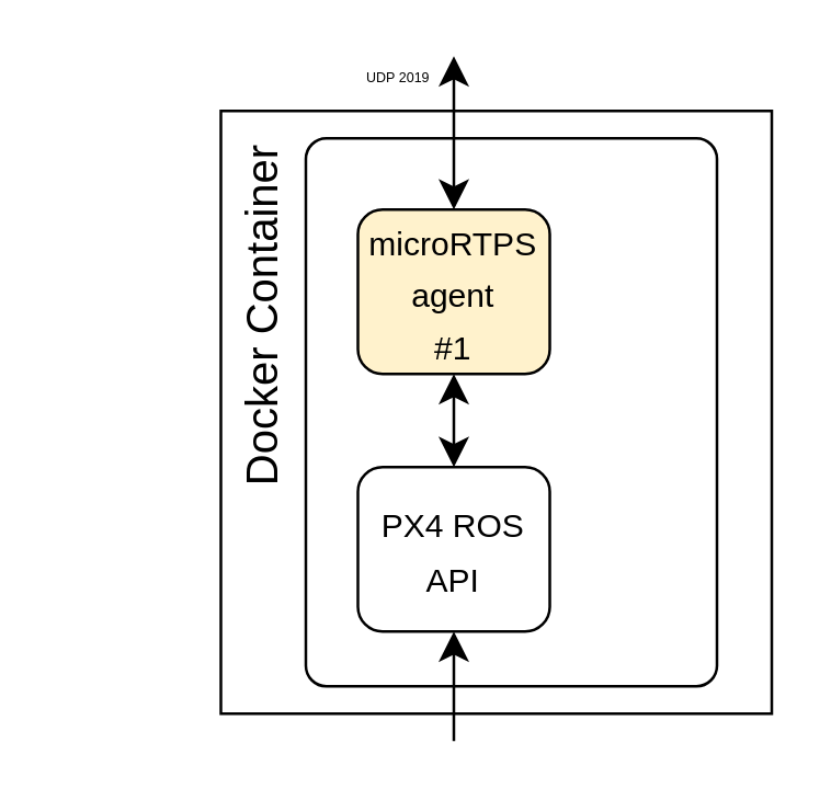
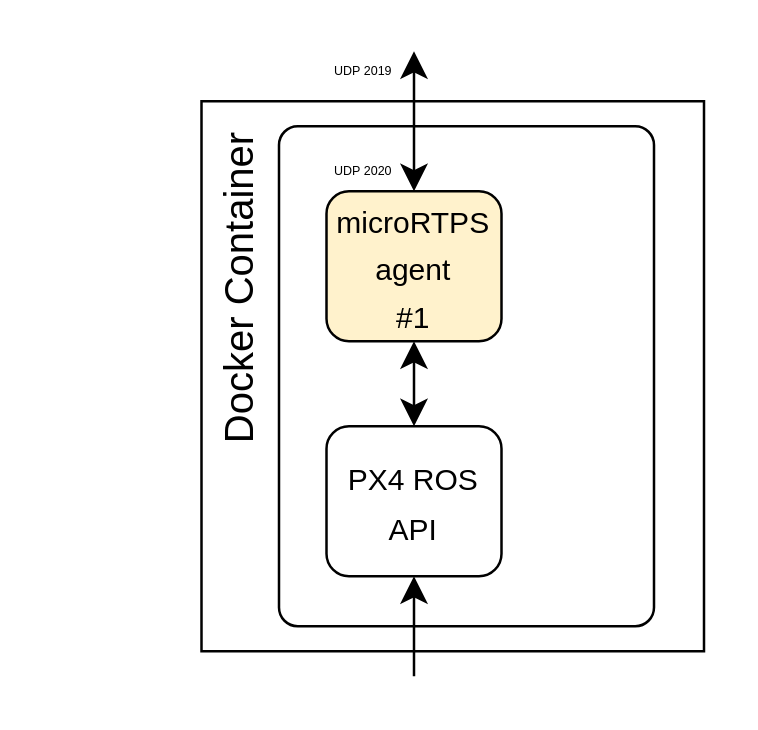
+ <mxCell id="6" value="UDP&amp;nbsp;2020&lt;span style=&quot;background-color: transparent; color: rgb(255, 255, 255); font-family: source-code-pro, Menlo, Monaco, Consolas, &amp;quot;Courier New&amp;quot;, monospace; font-size: 0.85em; text-align: left;&quot;&gt;&lt;/span&gt;" style="text;html=1;strokeColor=none;fillColor=none;align=center;verticalAlign=middle;whiteSpace=wrap;rounded=0;fontSize=5;" vertex="1" parent="1"><mxGeometry x="130" y="60" width="30" height="15" as="geometry" /></mxCell>
